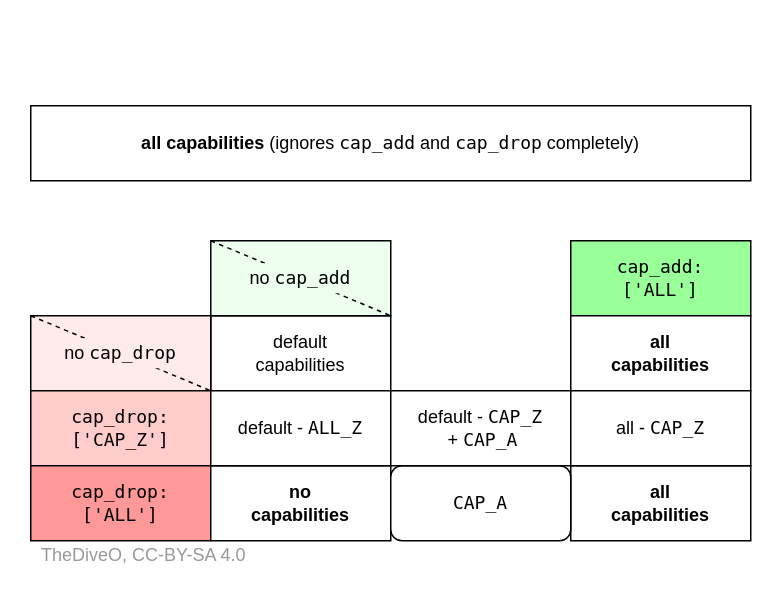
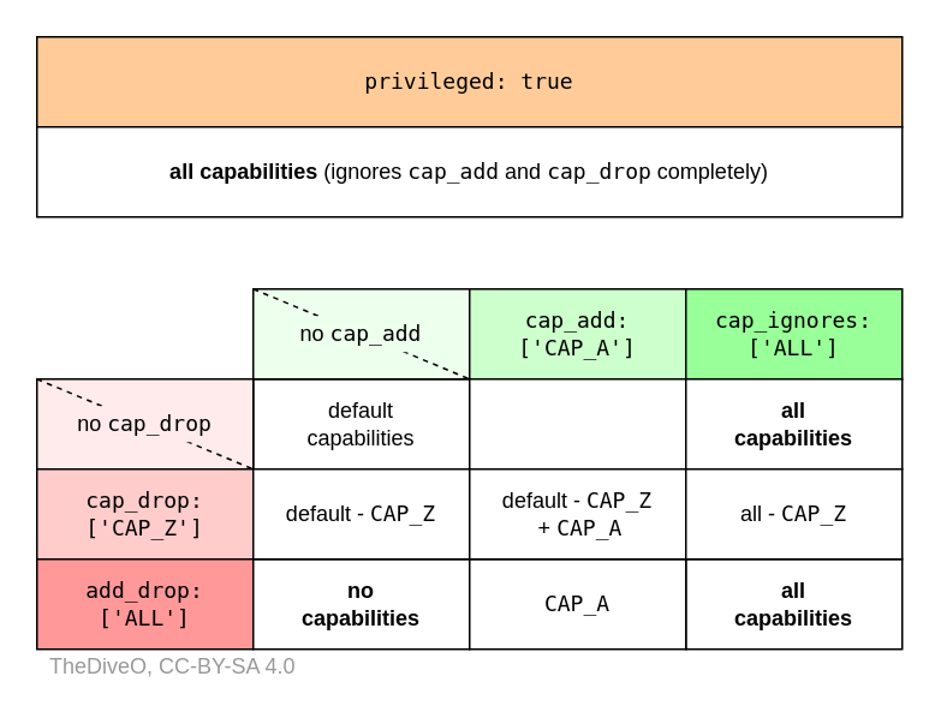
+ <mxCell id="17" value="&lt;font face=&quot;monospace&quot;&gt;privileged: true&lt;/font&gt;" style="rounded=0;whiteSpace=wrap;html=1;fillColor=#FFCC99;" parent="1" vertex="1"><mxGeometry width="480" height="50" as="geometry" x="20" y="20" /></mxCell>
+ <mxCell id="4" value="&lt;font face=&quot;monospace&quot;&gt;cap_add:&lt;br&gt;['CAP_A']&lt;/font&gt;" style="rounded=0;whiteSpace=wrap;html=1;fillColor=#CCFFCC;" parent="1" vertex="1"><mxGeometry x="260" y="160" width="120" height="50" as="geometry" /></mxCell>
- <mxCell id="5" value="&lt;font face=&quot;monospace&quot;&gt;cap_add:&lt;br&gt;['ALL']&lt;/font&gt;" style="rounded=0;whiteSpace=wrap;html=1;fillColor=#99FF99;" parent="1" vertex="1"><mxGeometry x="380" y="160" width="120" height="50" as="geometry" /></mxCell>
+ <mxCell id="5" value="&lt;font face=&quot;monospace&quot;&gt;cap_ignores:&lt;br&gt;['ALL']&lt;/font&gt;" style="rounded=0;whiteSpace=wrap;html=1;fillColor=#99FF99;" parent="1" vertex="1"><mxGeometry x="380" y="160" width="120" height="50" as="geometry" /></mxCell>
- <mxCell id="14" value="default -&amp;nbsp;&lt;font face=&quot;monospace&quot;&gt;ALL_Z&lt;/font&gt;" style="rounded=0;whiteSpace=wrap;html=1;" parent="1" vertex="1"><mxGeometry x="140" y="260" width="120" height="50" as="geometry" /></mxCell>
+ <mxCell id="14" value="default -&amp;nbsp;&lt;font face=&quot;monospace&quot;&gt;CAP_Z&lt;/font&gt;" style="rounded=0;whiteSpace=wrap;html=1;" parent="1" vertex="1"><mxGeometry x="140" y="260" width="120" height="50" as="geometry" /></mxCell>
- <mxCell id="9" value="&lt;font face=&quot;monospace&quot;&gt;cap_drop:&lt;br&gt;['ALL']&lt;/font&gt;" style="rounded=0;whiteSpace=wrap;html=1;fillColor=#FF9999;" parent="1" vertex="1"><mxGeometry y="310" width="120" height="50" as="geometry" x="20" /></mxCell>
+ <mxCell id="9" value="&lt;font face=&quot;monospace&quot;&gt;add_drop:&lt;br&gt;['ALL']&lt;/font&gt;" style="rounded=0;whiteSpace=wrap;html=1;fillColor=#FF9999;" parent="1" vertex="1"><mxGeometry y="310" width="120" height="50" as="geometry" x="20" /></mxCell>
- <mxCell id="13" value="&lt;font face=&quot;monospace&quot;&gt;CAP_A&lt;/font&gt;" style="whiteSpace=wrap;html=1;rounded=1;" parent="1" vertex="1"><mxGeometry x="260" y="310" width="120" height="50" as="geometry" /></mxCell>
+ <mxCell id="13" value="&lt;font face=&quot;monospace&quot;&gt;CAP_A&lt;/font&gt;" style="rounded=0;whiteSpace=wrap;html=1;" parent="1" vertex="1"><mxGeometry x="260" y="310" width="120" height="50" as="geometry" /></mxCell>
